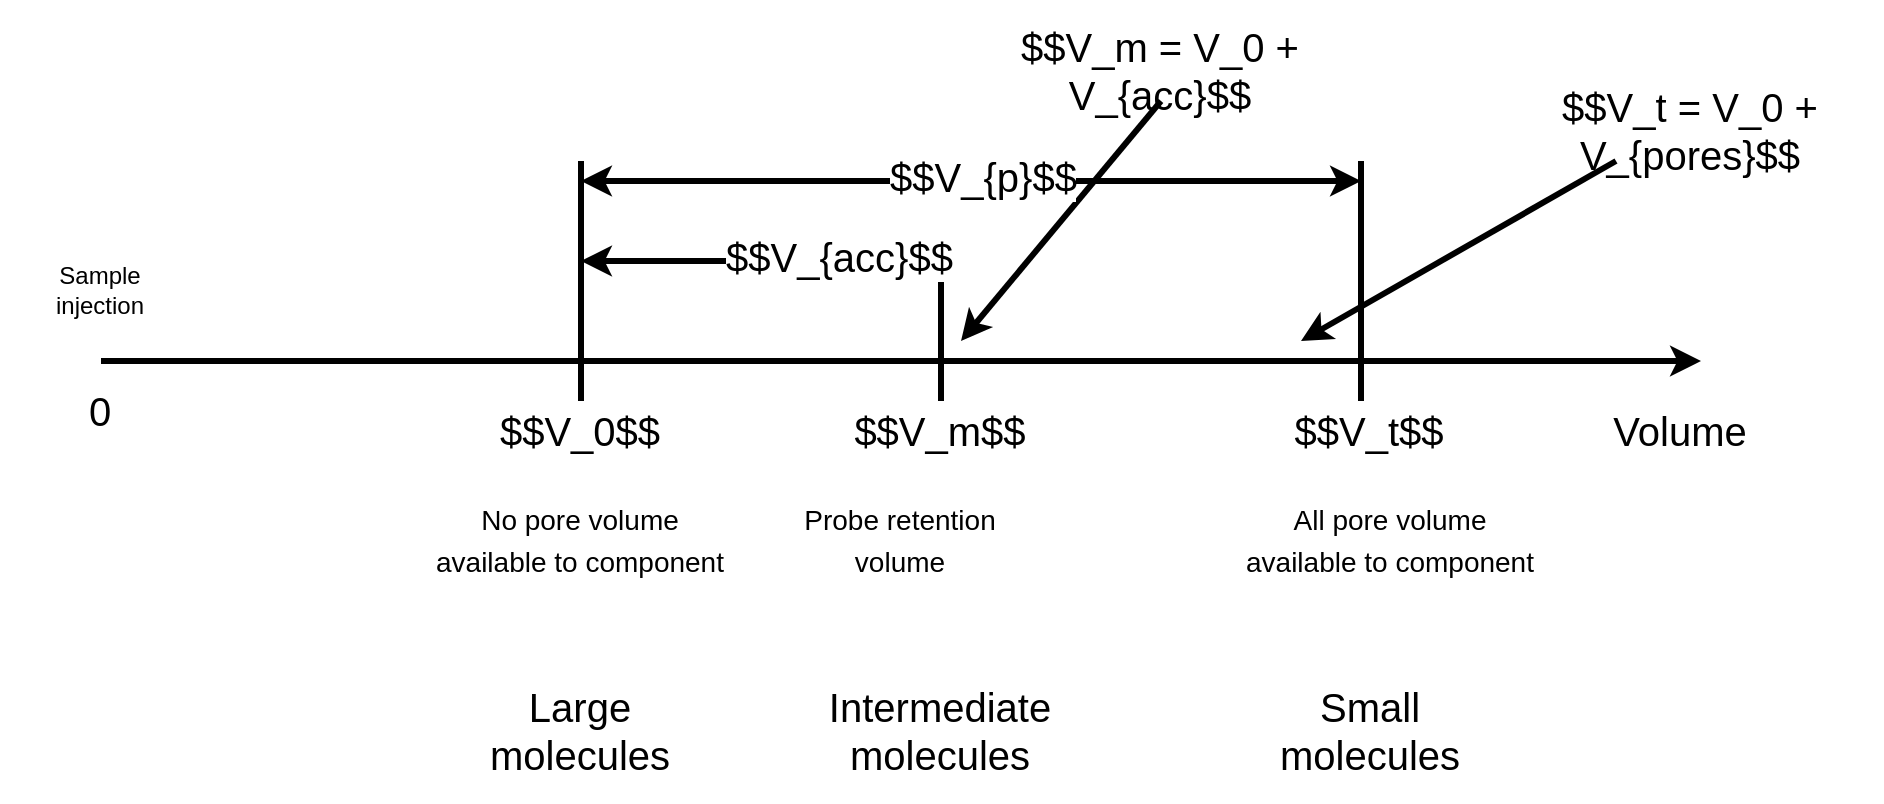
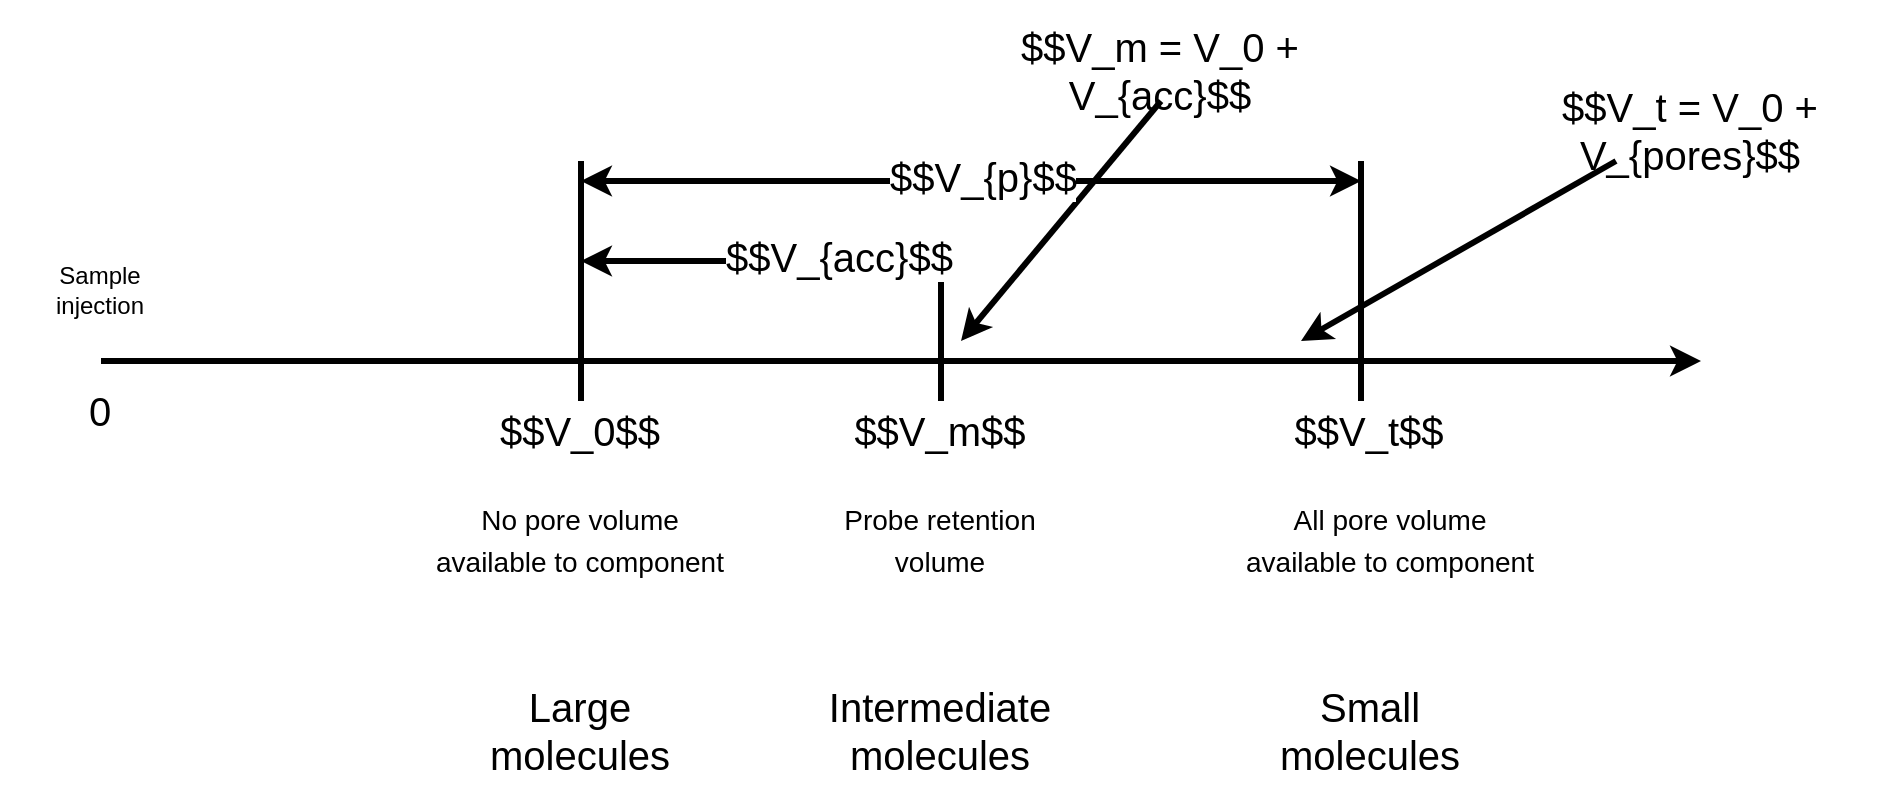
- <mxCell id="5" value="&lt;font style=&quot;font-size: 20px;&quot;&gt;Volume&lt;/font&gt;" style="text;html=1;strokeColor=none;fillColor=none;align=center;verticalAlign=middle;whiteSpace=wrap;rounded=0;fontSize=20;" parent="1" vertex="1"><mxGeometry x="810" y="200" width="60" height="30" as="geometry" /></mxCell>
- <mxCell id="20" value="&lt;span style=&quot;font-size: 14px&quot;&gt;Probe retention volume&lt;/span&gt;" style="text;html=1;strokeColor=none;fillColor=none;align=center;verticalAlign=middle;whiteSpace=wrap;rounded=0;fontSize=17;" parent="1" vertex="1"><mxGeometry x="400" y="255" width="100" height="30" as="geometry" /></mxCell>
+ <mxCell id="20" value="&lt;span style=&quot;font-size: 14px&quot;&gt;Probe retention volume&lt;/span&gt;" style="text;html=1;strokeColor=none;fillColor=none;align=center;verticalAlign=middle;whiteSpace=wrap;rounded=0;fontSize=17;" parent="1" vertex="1"><mxGeometry x="420" y="255" width="100" height="30" as="geometry" /></mxCell>
